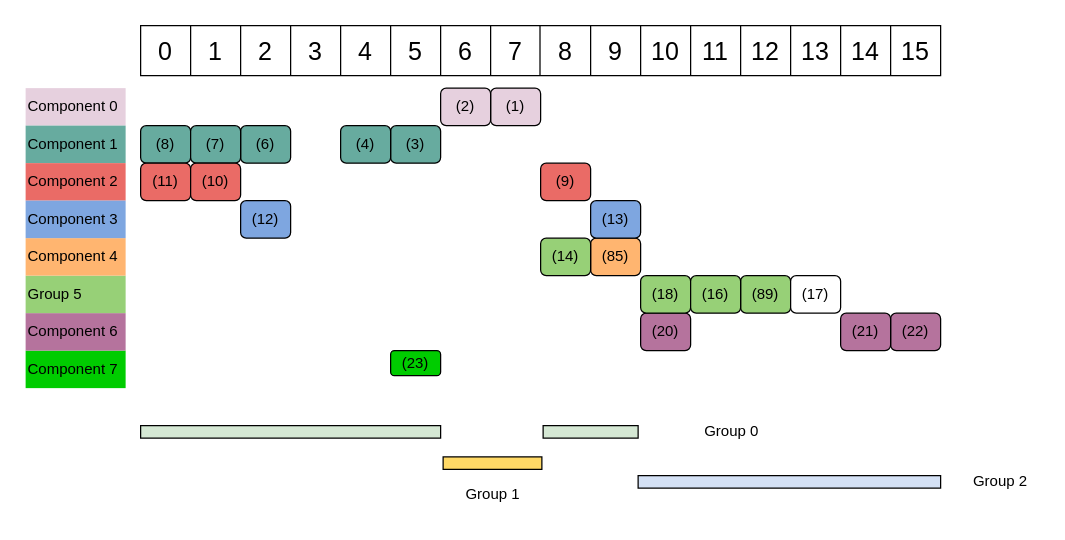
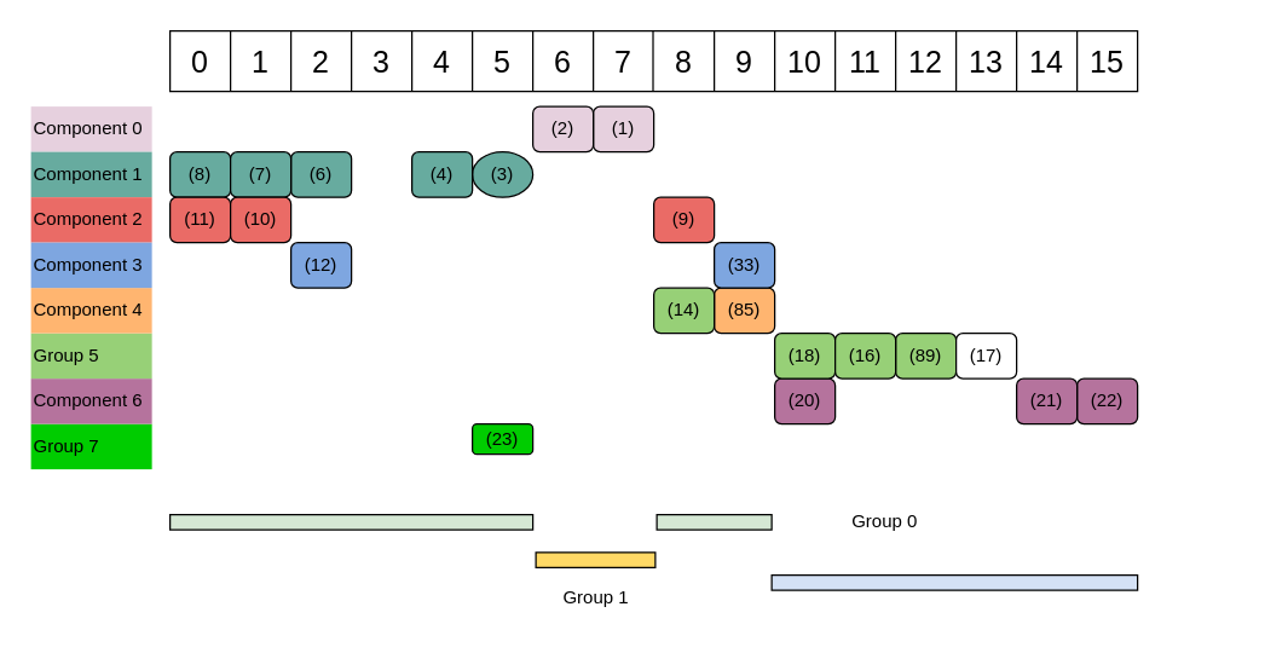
- <mxCell id="38" value="(3)" style="rounded=1;whiteSpace=wrap;html=1;fontSize=12;fillColor=#67AB9F;" vertex="1" parent="1"><mxGeometry x="312" y="100" width="40" height="30" as="geometry" /></mxCell>
+ <mxCell id="38" value="(3)" style="ellipse;whiteSpace=wrap;html=1;fontSize=12;fillColor=#67AB9F;" vertex="1" parent="1"><mxGeometry x="312" y="100" width="40" height="30" as="geometry" /></mxCell>
- <mxCell id="54" value="(13)" style="rounded=1;whiteSpace=wrap;html=1;fontSize=12;fillColor=#7EA6E0;" vertex="1" parent="1"><mxGeometry x="472" y="160" width="40" height="30" as="geometry" /></mxCell>
+ <mxCell id="54" value="(33)" style="rounded=1;whiteSpace=wrap;html=1;fontSize=12;fillColor=#7EA6E0;" vertex="1" parent="1"><mxGeometry x="472" y="160" width="40" height="30" as="geometry" /></mxCell>
- <mxCell id="59" value="Component 7" style="text;html=1;strokeColor=none;fillColor=#00CC00;align=left;verticalAlign=middle;whiteSpace=wrap;rounded=0;labelBackgroundColor=none;labelBorderColor=none;fontSize=12;fontColor=default;" vertex="1" parent="1"><mxGeometry y="280" width="80" height="30" as="geometry" x="20" /></mxCell>
+ <mxCell id="59" value="Group 7" style="text;html=1;strokeColor=none;fillColor=#00CC00;align=left;verticalAlign=middle;whiteSpace=wrap;rounded=0;labelBackgroundColor=none;labelBorderColor=none;fontSize=12;fontColor=default;" vertex="1" parent="1"><mxGeometry y="280" width="80" height="30" as="geometry" x="20" /></mxCell>
- <mxCell id="70" value="Group 2" style="text;html=1;strokeColor=none;fillColor=none;align=center;verticalAlign=middle;whiteSpace=wrap;rounded=0;labelBackgroundColor=none;labelBorderColor=none;fontSize=12;fontColor=default;" vertex="1" parent="1"><mxGeometry x="770" y="370" width="60" height="30" as="geometry" /></mxCell>
